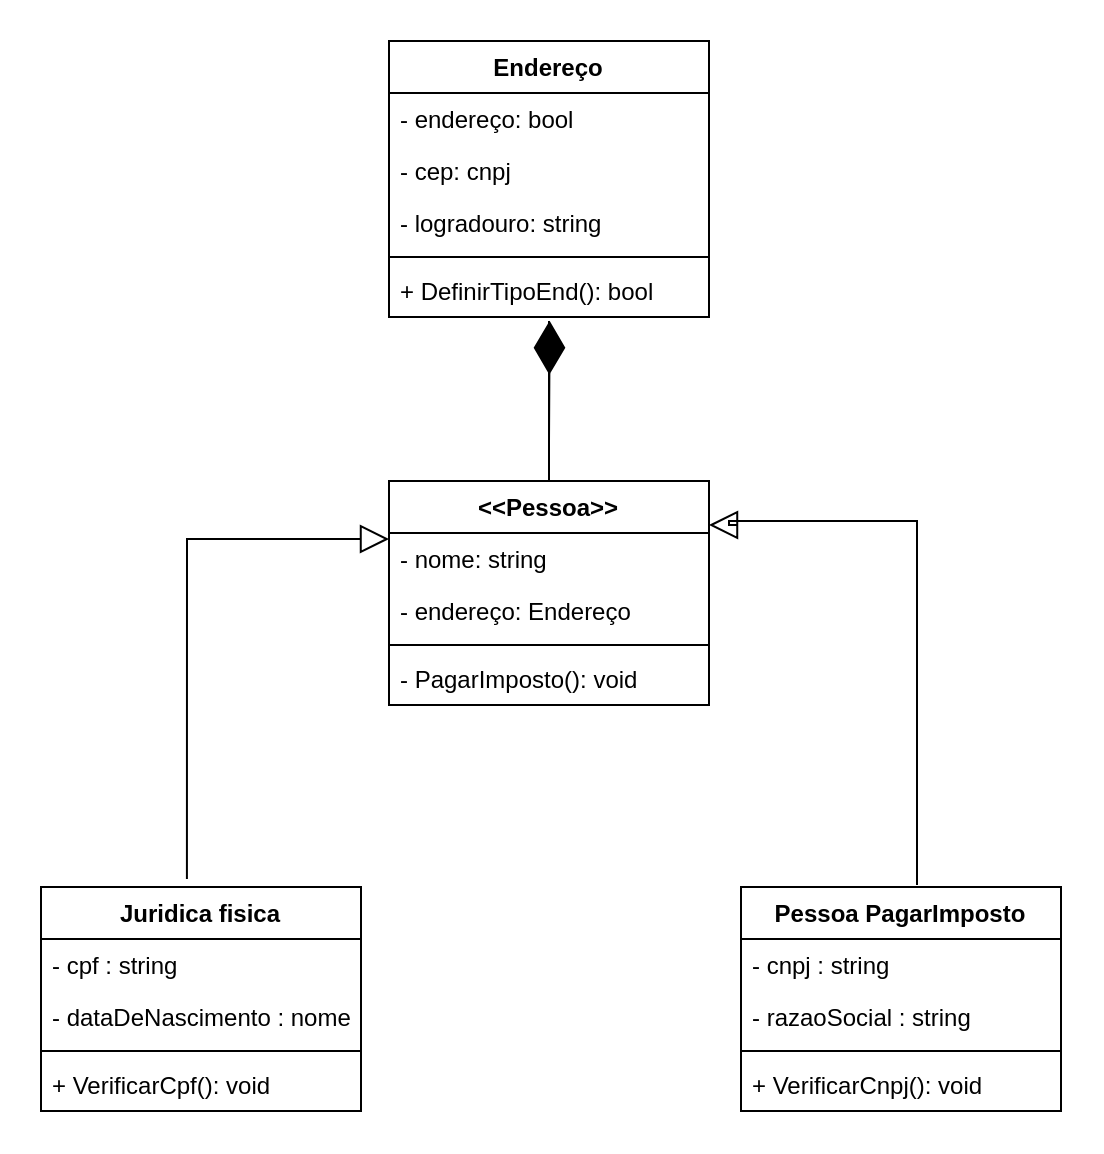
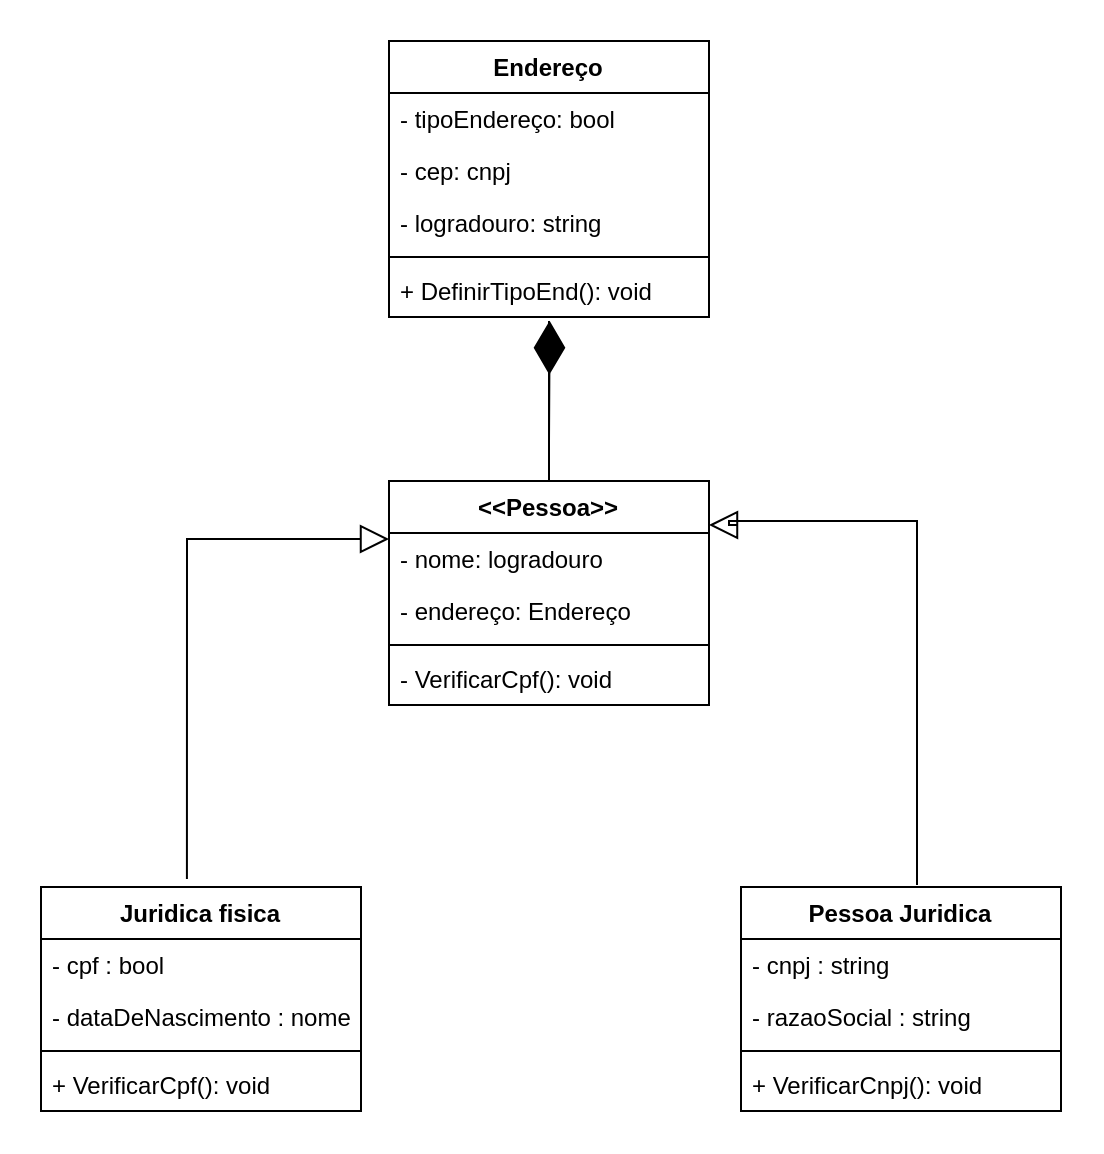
- <mxCell id="10" value="- endereço: bool" style="text;strokeColor=none;fillColor=none;align=left;verticalAlign=top;spacingLeft=4;spacingRight=4;overflow=hidden;rotatable=0;points=[[0,0.5],[1,0.5]];portConstraint=eastwest;" parent="9" vertex="1"><mxGeometry y="26" width="160" height="26" as="geometry" /></mxCell>
+ <mxCell id="10" value="- tipoEndereço: bool" style="text;strokeColor=none;fillColor=none;align=left;verticalAlign=top;spacingLeft=4;spacingRight=4;overflow=hidden;rotatable=0;points=[[0,0.5],[1,0.5]];portConstraint=eastwest;" parent="9" vertex="1"><mxGeometry y="26" width="160" height="26" as="geometry" /></mxCell>
- <mxCell id="14" value="+ DefinirTipoEnd(): bool" style="text;strokeColor=none;fillColor=none;align=left;verticalAlign=top;spacingLeft=4;spacingRight=4;overflow=hidden;rotatable=0;points=[[0,0.5],[1,0.5]];portConstraint=eastwest;" parent="9" vertex="1"><mxGeometry y="112" width="160" height="26" as="geometry" /></mxCell>
+ <mxCell id="14" value="+ DefinirTipoEnd(): void" style="text;strokeColor=none;fillColor=none;align=left;verticalAlign=top;spacingLeft=4;spacingRight=4;overflow=hidden;rotatable=0;points=[[0,0.5],[1,0.5]];portConstraint=eastwest;" parent="9" vertex="1"><mxGeometry y="112" width="160" height="26" as="geometry" /></mxCell>
- <mxCell id="3" value="- nome: string         " style="text;strokeColor=none;fillColor=none;align=left;verticalAlign=top;spacingLeft=4;spacingRight=4;overflow=hidden;rotatable=0;points=[[0,0.5],[1,0.5]];portConstraint=eastwest;" parent="2" vertex="1"><mxGeometry y="26" width="160" height="26" as="geometry" /></mxCell>
+ <mxCell id="3" value="- nome: logradouro         " style="text;strokeColor=none;fillColor=none;align=left;verticalAlign=top;spacingLeft=4;spacingRight=4;overflow=hidden;rotatable=0;points=[[0,0.5],[1,0.5]];portConstraint=eastwest;" parent="2" vertex="1"><mxGeometry y="26" width="160" height="26" as="geometry" /></mxCell>
- <mxCell id="6" value="- PagarImposto(): void" style="text;strokeColor=none;fillColor=none;align=left;verticalAlign=top;spacingLeft=4;spacingRight=4;overflow=hidden;rotatable=0;points=[[0,0.5],[1,0.5]];portConstraint=eastwest;" parent="2" vertex="1"><mxGeometry y="86" width="160" height="26" as="geometry" /></mxCell>
+ <mxCell id="6" value="- VerificarCpf(): void" style="text;strokeColor=none;fillColor=none;align=left;verticalAlign=top;spacingLeft=4;spacingRight=4;overflow=hidden;rotatable=0;points=[[0,0.5],[1,0.5]];portConstraint=eastwest;" parent="2" vertex="1"><mxGeometry y="86" width="160" height="26" as="geometry" /></mxCell>
- <mxCell id="21" value="Pessoa PagarImposto" style="swimlane;fontStyle=1;align=center;verticalAlign=top;childLayout=stackLayout;horizontal=1;startSize=26;horizontalStack=0;resizeParent=1;resizeParentMax=0;resizeLast=0;collapsible=1;marginBottom=0;" vertex="1" parent="1"><mxGeometry x="370" y="443" width="160" height="112" as="geometry" /></mxCell>
+ <mxCell id="21" value="Pessoa Juridica" style="swimlane;fontStyle=1;align=center;verticalAlign=top;childLayout=stackLayout;horizontal=1;startSize=26;horizontalStack=0;resizeParent=1;resizeParentMax=0;resizeLast=0;collapsible=1;marginBottom=0;" vertex="1" parent="1"><mxGeometry x="370" y="443" width="160" height="112" as="geometry" /></mxCell>
- <mxCell id="17" value="- cpf : string" style="text;strokeColor=none;fillColor=none;align=left;verticalAlign=top;spacingLeft=4;spacingRight=4;overflow=hidden;rotatable=0;points=[[0,0.5],[1,0.5]];portConstraint=eastwest;" vertex="1" parent="16"><mxGeometry y="26" width="160" height="26" as="geometry" /></mxCell>
+ <mxCell id="17" value="- cpf : bool" style="text;strokeColor=none;fillColor=none;align=left;verticalAlign=top;spacingLeft=4;spacingRight=4;overflow=hidden;rotatable=0;points=[[0,0.5],[1,0.5]];portConstraint=eastwest;" vertex="1" parent="16"><mxGeometry y="26" width="160" height="26" as="geometry" /></mxCell>
